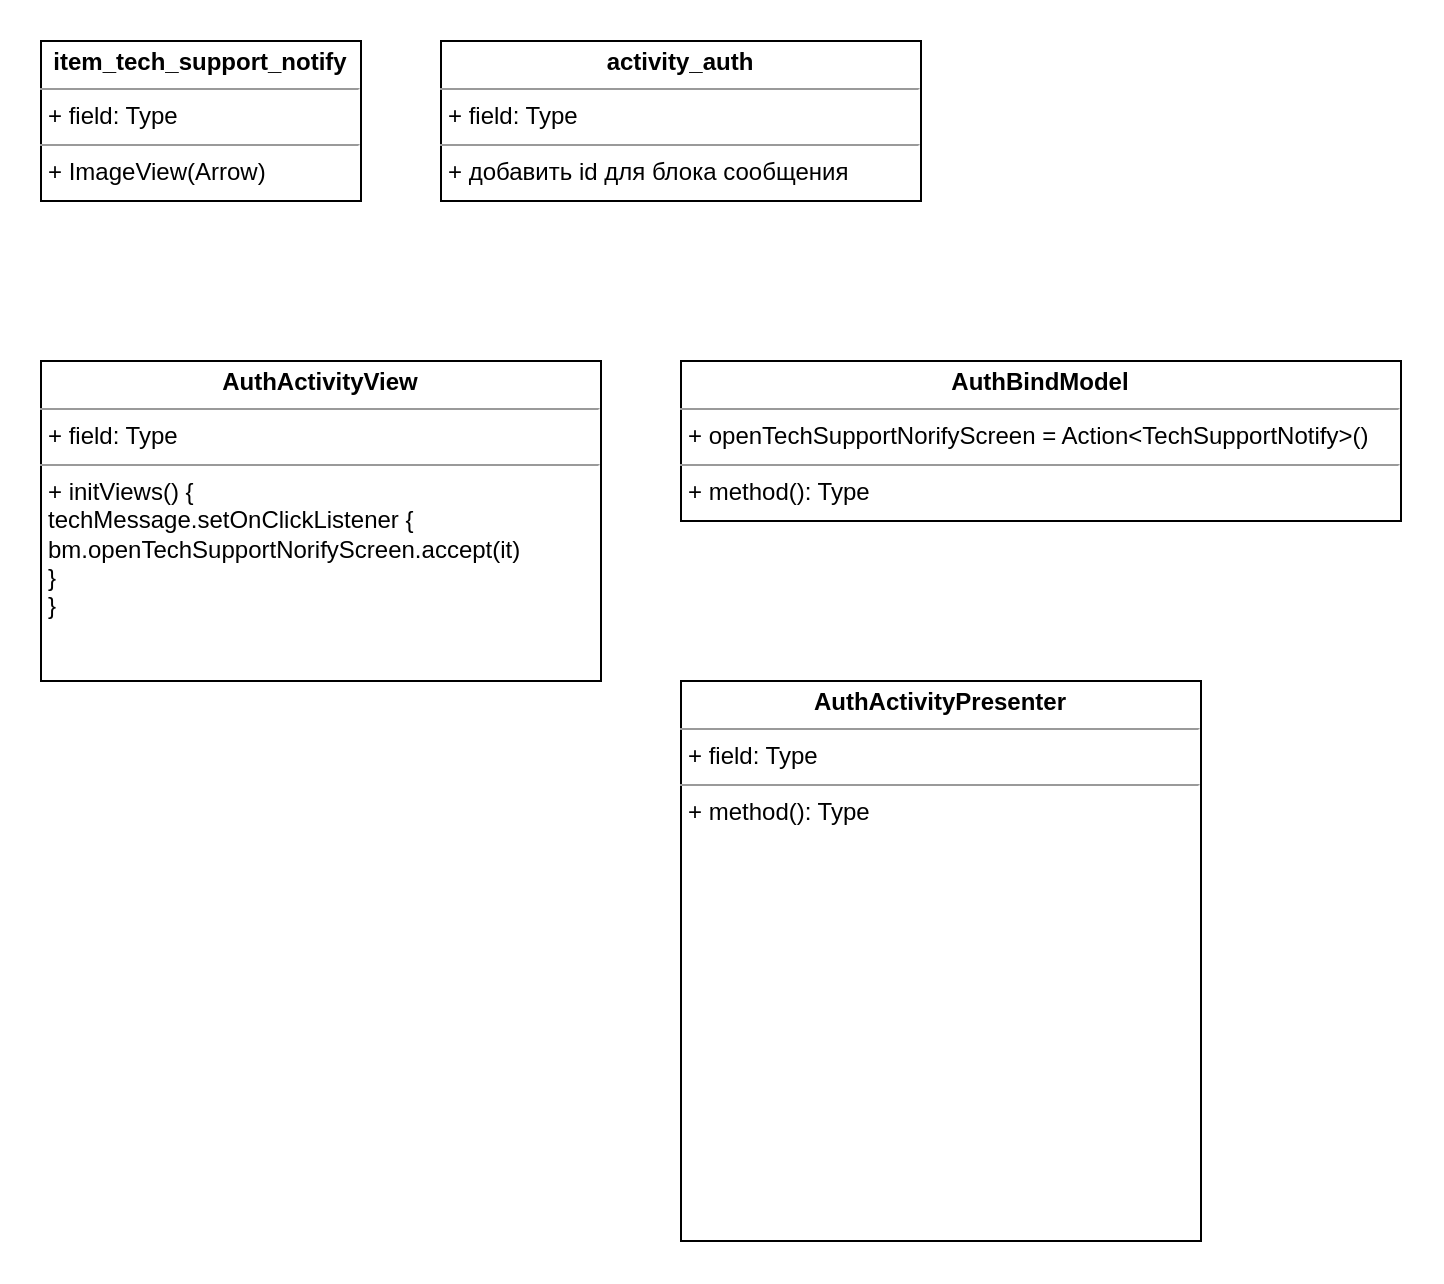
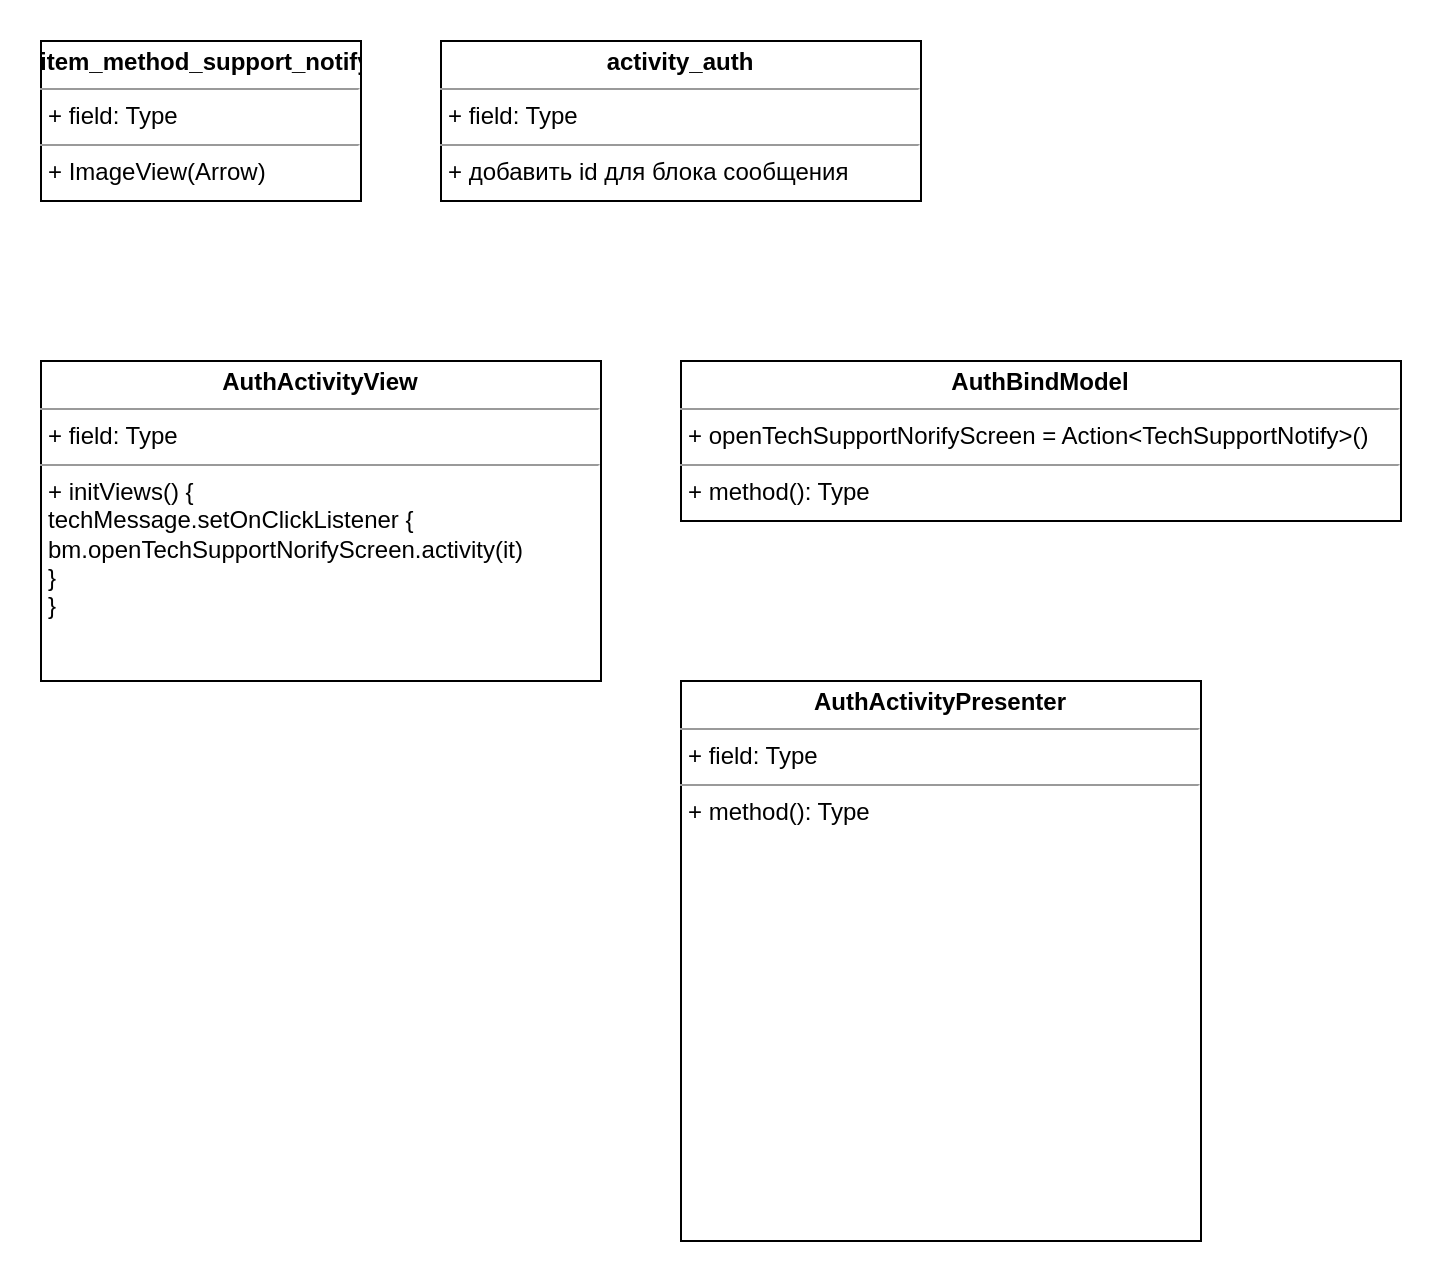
- <mxCell id="2" value="&lt;p style=&quot;margin:0px;margin-top:4px;text-align:center;&quot;&gt;&lt;b&gt;item_tech_support_notify&lt;/b&gt;&lt;/p&gt;&lt;hr size=&quot;1&quot;&gt;&lt;p style=&quot;margin:0px;margin-left:4px;&quot;&gt;+ field: Type&lt;/p&gt;&lt;hr size=&quot;1&quot;&gt;&lt;p style=&quot;margin:0px;margin-left:4px;&quot;&gt;+ ImageView(Arrow)&lt;br&gt;&lt;/p&gt;" style="verticalAlign=top;align=left;overflow=fill;fontSize=12;fontFamily=Helvetica;html=1;" vertex="1" parent="1"><mxGeometry x="20" y="20" width="160" height="80" as="geometry" /></mxCell>
+ <mxCell id="2" value="&lt;p style=&quot;margin:0px;margin-top:4px;text-align:center;&quot;&gt;&lt;b&gt;item_method_support_notify&lt;/b&gt;&lt;/p&gt;&lt;hr size=&quot;1&quot;&gt;&lt;p style=&quot;margin:0px;margin-left:4px;&quot;&gt;+ field: Type&lt;/p&gt;&lt;hr size=&quot;1&quot;&gt;&lt;p style=&quot;margin:0px;margin-left:4px;&quot;&gt;+ ImageView(Arrow)&lt;br&gt;&lt;/p&gt;" style="verticalAlign=top;align=left;overflow=fill;fontSize=12;fontFamily=Helvetica;html=1;" vertex="1" parent="1"><mxGeometry x="20" y="20" width="160" height="80" as="geometry" /></mxCell>
- <mxCell id="4" value="&lt;p style=&quot;margin:0px;margin-top:4px;text-align:center;&quot;&gt;&lt;b&gt;AuthActivityView&lt;/b&gt;&lt;/p&gt;&lt;hr size=&quot;1&quot;&gt;&lt;p style=&quot;margin:0px;margin-left:4px;&quot;&gt;+ field: Type&lt;/p&gt;&lt;hr size=&quot;1&quot;&gt;&lt;p style=&quot;margin:0px;margin-left:4px;&quot;&gt;+ initViews() {&lt;/p&gt;&lt;p style=&quot;margin:0px;margin-left:4px;&quot;&gt;techMessage.setOnClickListener {&lt;/p&gt;&lt;p style=&quot;margin:0px;margin-left:4px;&quot;&gt;bm.openTechSupportNorifyScreen.accept(it)&lt;br&gt;&lt;/p&gt;&lt;p style=&quot;margin:0px;margin-left:4px;&quot;&gt;}&lt;br&gt;&lt;/p&gt;&lt;p style=&quot;margin:0px;margin-left:4px;&quot;&gt;}&lt;br&gt;&lt;/p&gt;" style="verticalAlign=top;align=left;overflow=fill;fontSize=12;fontFamily=Helvetica;html=1;" vertex="1" parent="1"><mxGeometry x="20" y="180" width="280" height="160" as="geometry" /></mxCell>
+ <mxCell id="4" value="&lt;p style=&quot;margin:0px;margin-top:4px;text-align:center;&quot;&gt;&lt;b&gt;AuthActivityView&lt;/b&gt;&lt;/p&gt;&lt;hr size=&quot;1&quot;&gt;&lt;p style=&quot;margin:0px;margin-left:4px;&quot;&gt;+ field: Type&lt;/p&gt;&lt;hr size=&quot;1&quot;&gt;&lt;p style=&quot;margin:0px;margin-left:4px;&quot;&gt;+ initViews() {&lt;/p&gt;&lt;p style=&quot;margin:0px;margin-left:4px;&quot;&gt;techMessage.setOnClickListener {&lt;/p&gt;&lt;p style=&quot;margin:0px;margin-left:4px;&quot;&gt;bm.openTechSupportNorifyScreen.activity(it)&lt;br&gt;&lt;/p&gt;&lt;p style=&quot;margin:0px;margin-left:4px;&quot;&gt;}&lt;br&gt;&lt;/p&gt;&lt;p style=&quot;margin:0px;margin-left:4px;&quot;&gt;}&lt;br&gt;&lt;/p&gt;" style="verticalAlign=top;align=left;overflow=fill;fontSize=12;fontFamily=Helvetica;html=1;" vertex="1" parent="1"><mxGeometry x="20" y="180" width="280" height="160" as="geometry" /></mxCell>
